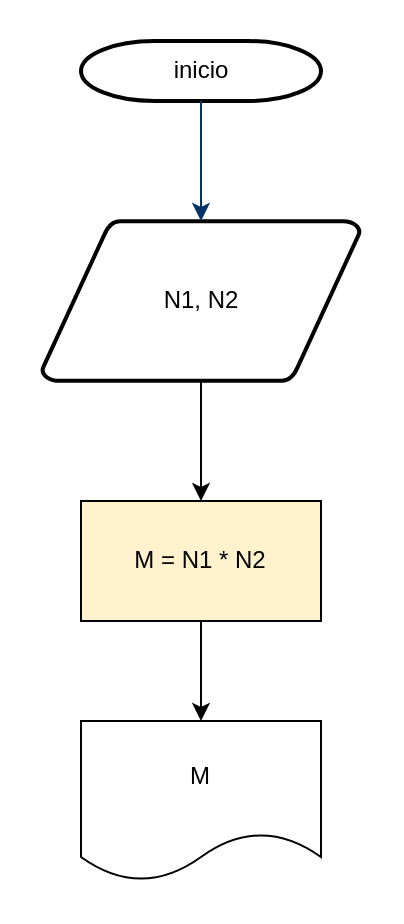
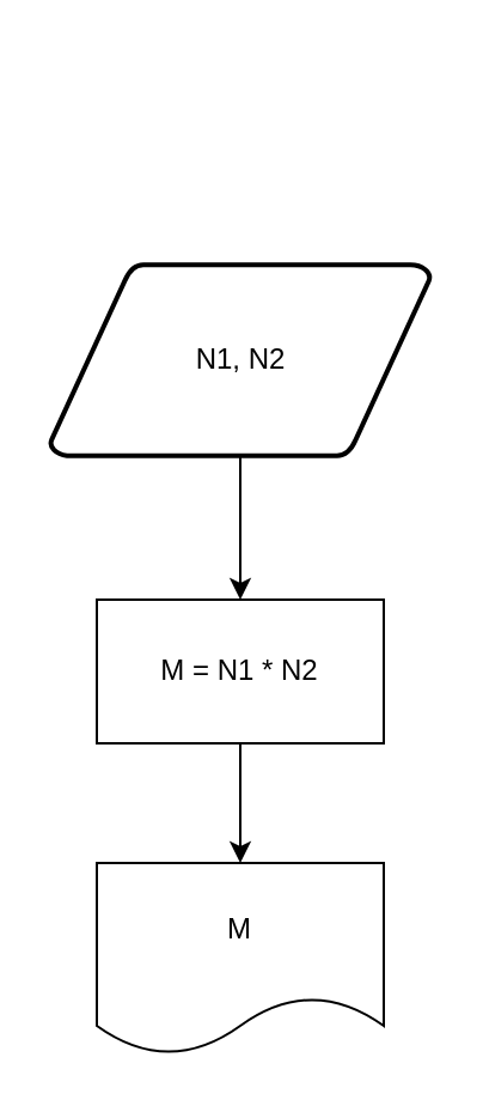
- <mxCell id="2" value="inicio" style="shape=mxgraph.flowchart.terminator;strokeWidth=2;gradientColor=none;gradientDirection=north;fontStyle=0;html=1;" vertex="1" parent="1"><mxGeometry x="40" y="20" width="120" height="30" as="geometry" /></mxCell>
- <mxCell id="4" style="fontStyle=1;strokeColor=#003366;strokeWidth=1;html=1;entryX=0.5;entryY=0;entryDx=0;entryDy=0;entryPerimeter=0;exitX=0.5;exitY=1;exitDx=0;exitDy=0;exitPerimeter=0;" edge="1" parent="1" source="2" target="3"><mxGeometry relative="1" as="geometry"><mxPoint x="100" y="60" as="sourcePoint" /><mxPoint x="100" y="100" as="targetPoint" /></mxGeometry></mxCell>
- <mxCell id="7" value="M = N1 * N2" style="rounded=0;whiteSpace=wrap;html=1;fillColor=#fff2cc;" vertex="1" parent="1"><mxGeometry x="40" y="250" width="120" height="60" as="geometry" /></mxCell>
+ <mxCell id="7" value="M = N1 * N2" style="rounded=0;whiteSpace=wrap;html=1;" vertex="1" parent="1"><mxGeometry x="40" y="250" width="120" height="60" as="geometry" /></mxCell>
